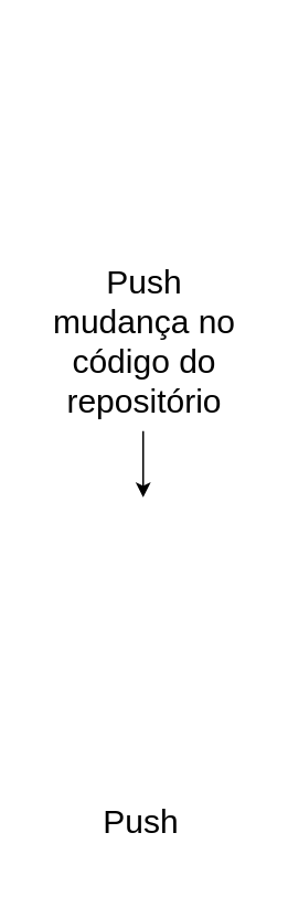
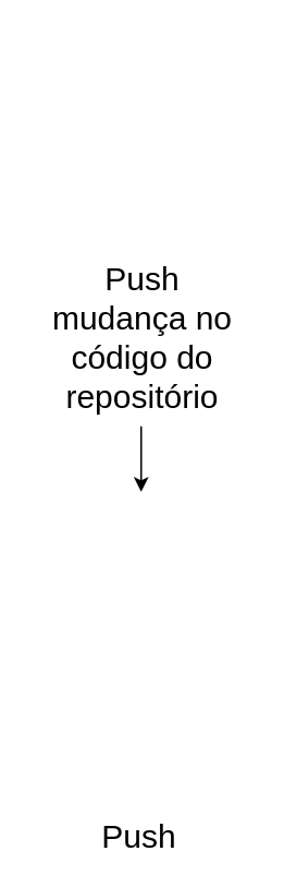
- <mxCell id="6" value="Push" style="text;html=1;strokeColor=none;fillColor=none;align=center;verticalAlign=middle;whiteSpace=wrap;rounded=0;fontSize=20;" vertex="1" parent="1"><mxGeometry x="20" y="470" width="130" height="50" as="geometry" /></mxCell>
+ <mxCell id="6" value="Push" style="text;html=1;strokeColor=none;fillColor=none;align=center;verticalAlign=middle;whiteSpace=wrap;rounded=0;fontSize=20;" vertex="1" parent="1"><mxGeometry x="20" y="485" width="130" height="50" as="geometry" /></mxCell>
